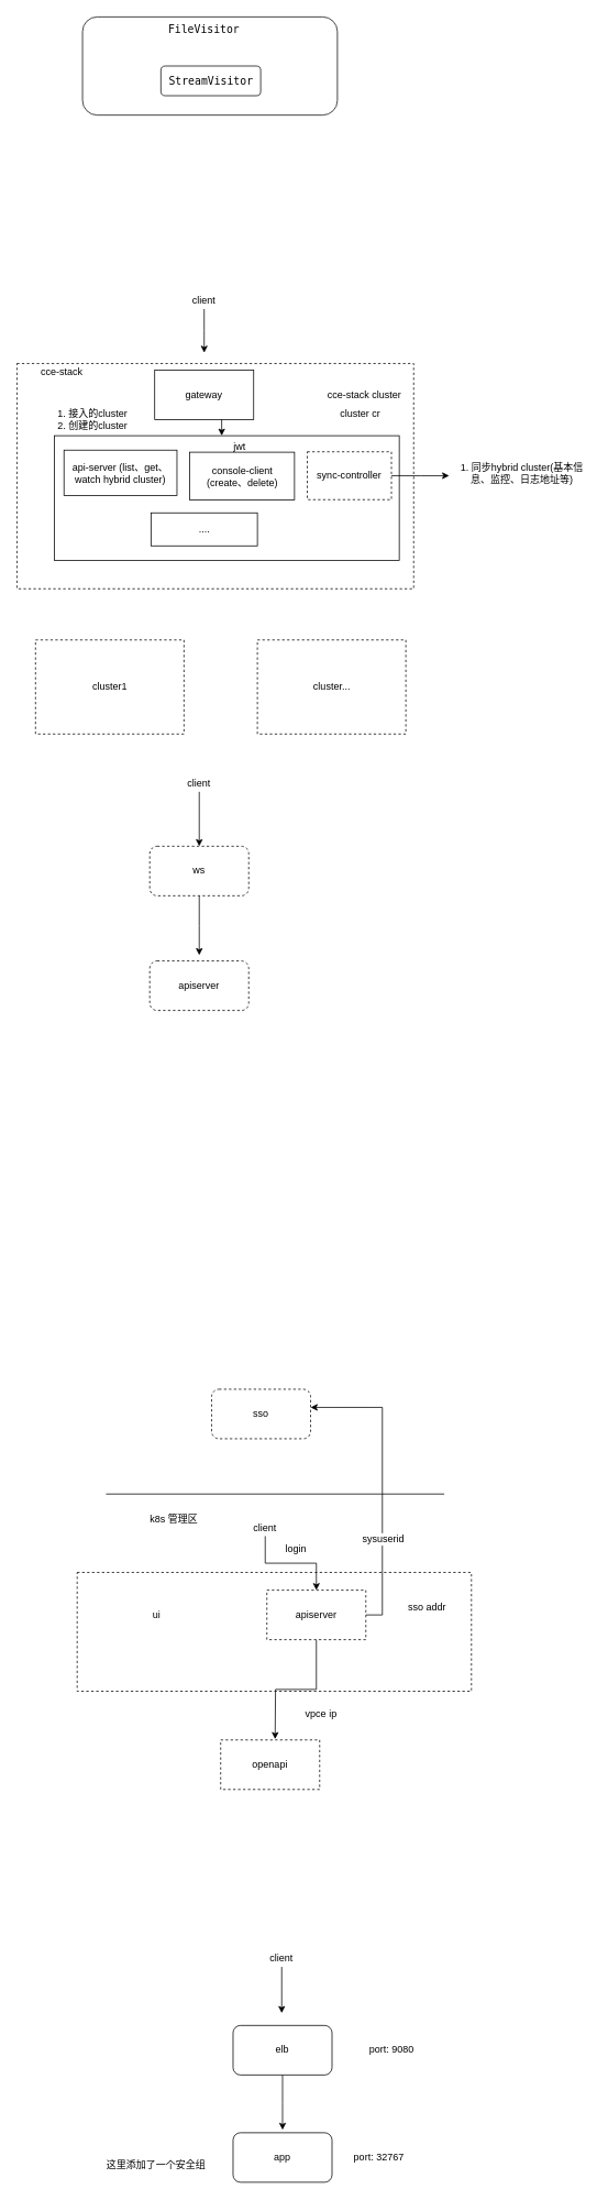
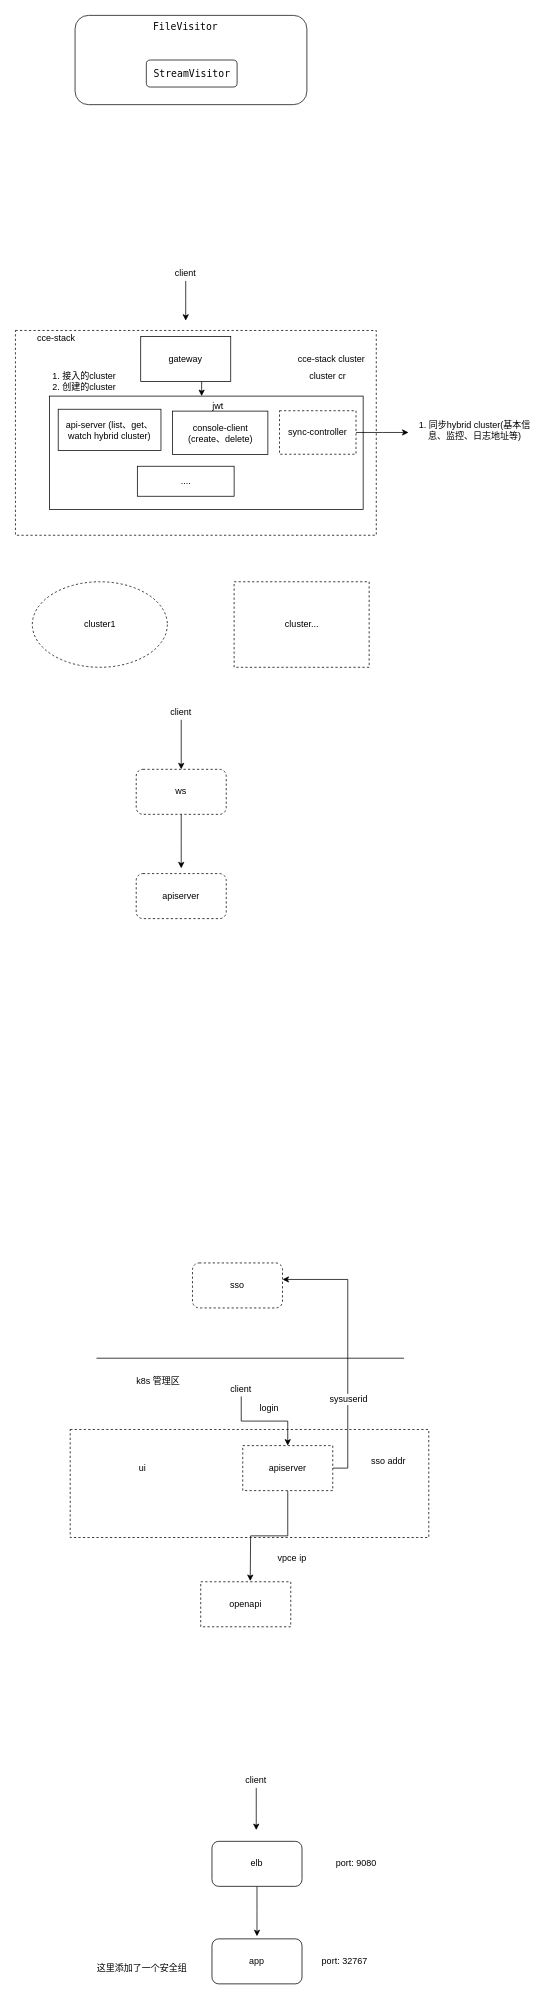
- <mxCell id="13" value="cluster1" style="rounded=0;whiteSpace=wrap;html=1;dashed=1;" parent="1" vertex="1"><mxGeometry x="42.5" y="775" width="180" height="114" as="geometry" /></mxCell>
+ <mxCell id="13" value="cluster1" style="ellipse;whiteSpace=wrap;html=1;dashed=1;" parent="1" vertex="1"><mxGeometry x="42.5" y="775" width="180" height="114" as="geometry" /></mxCell>
